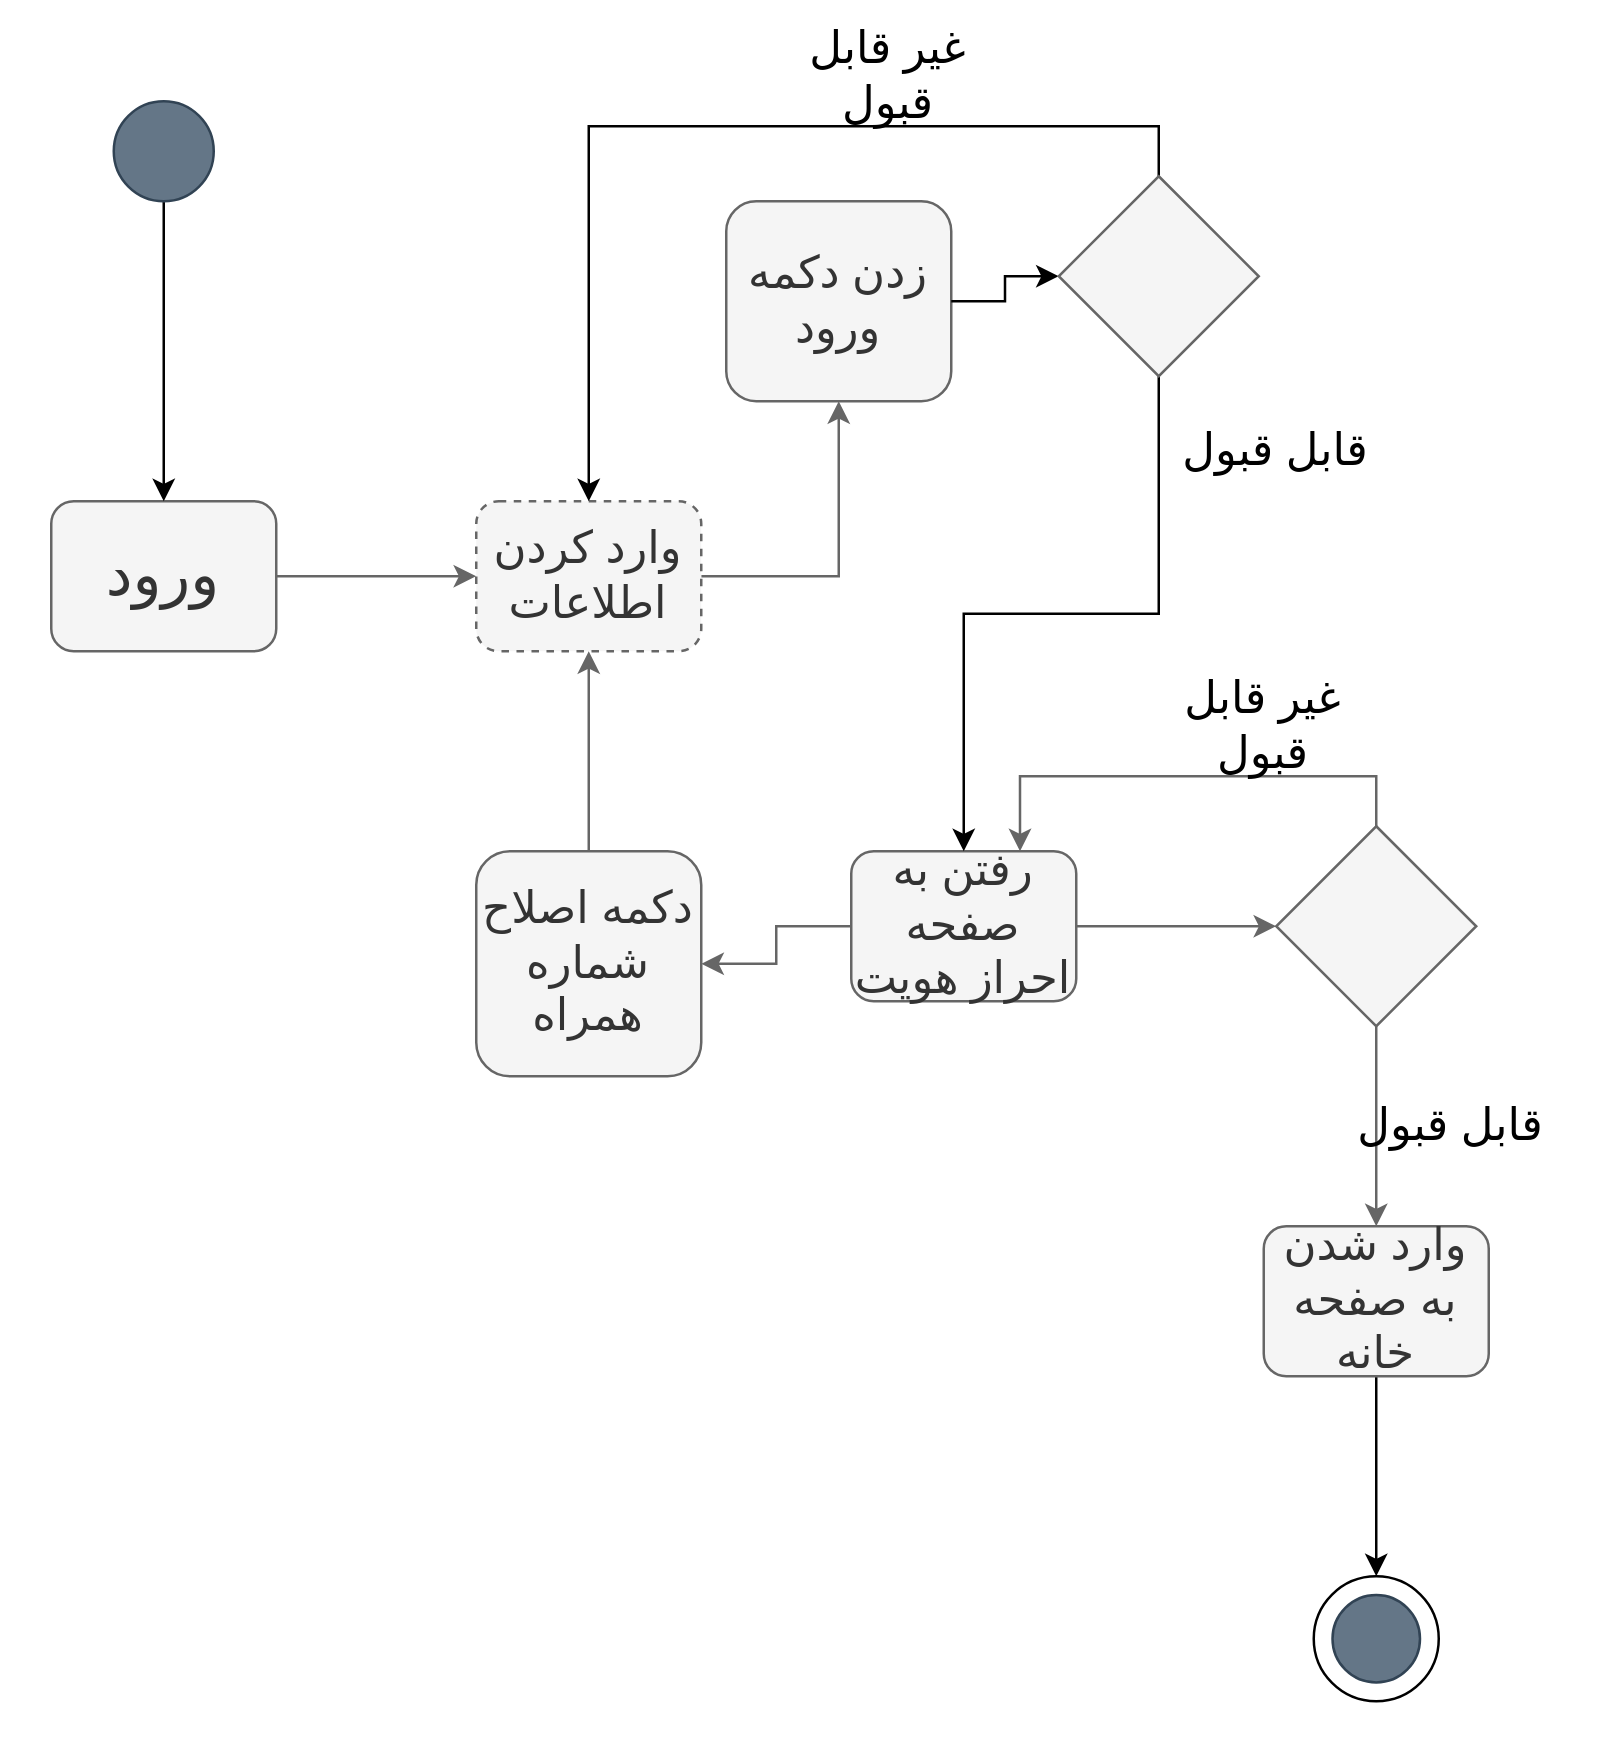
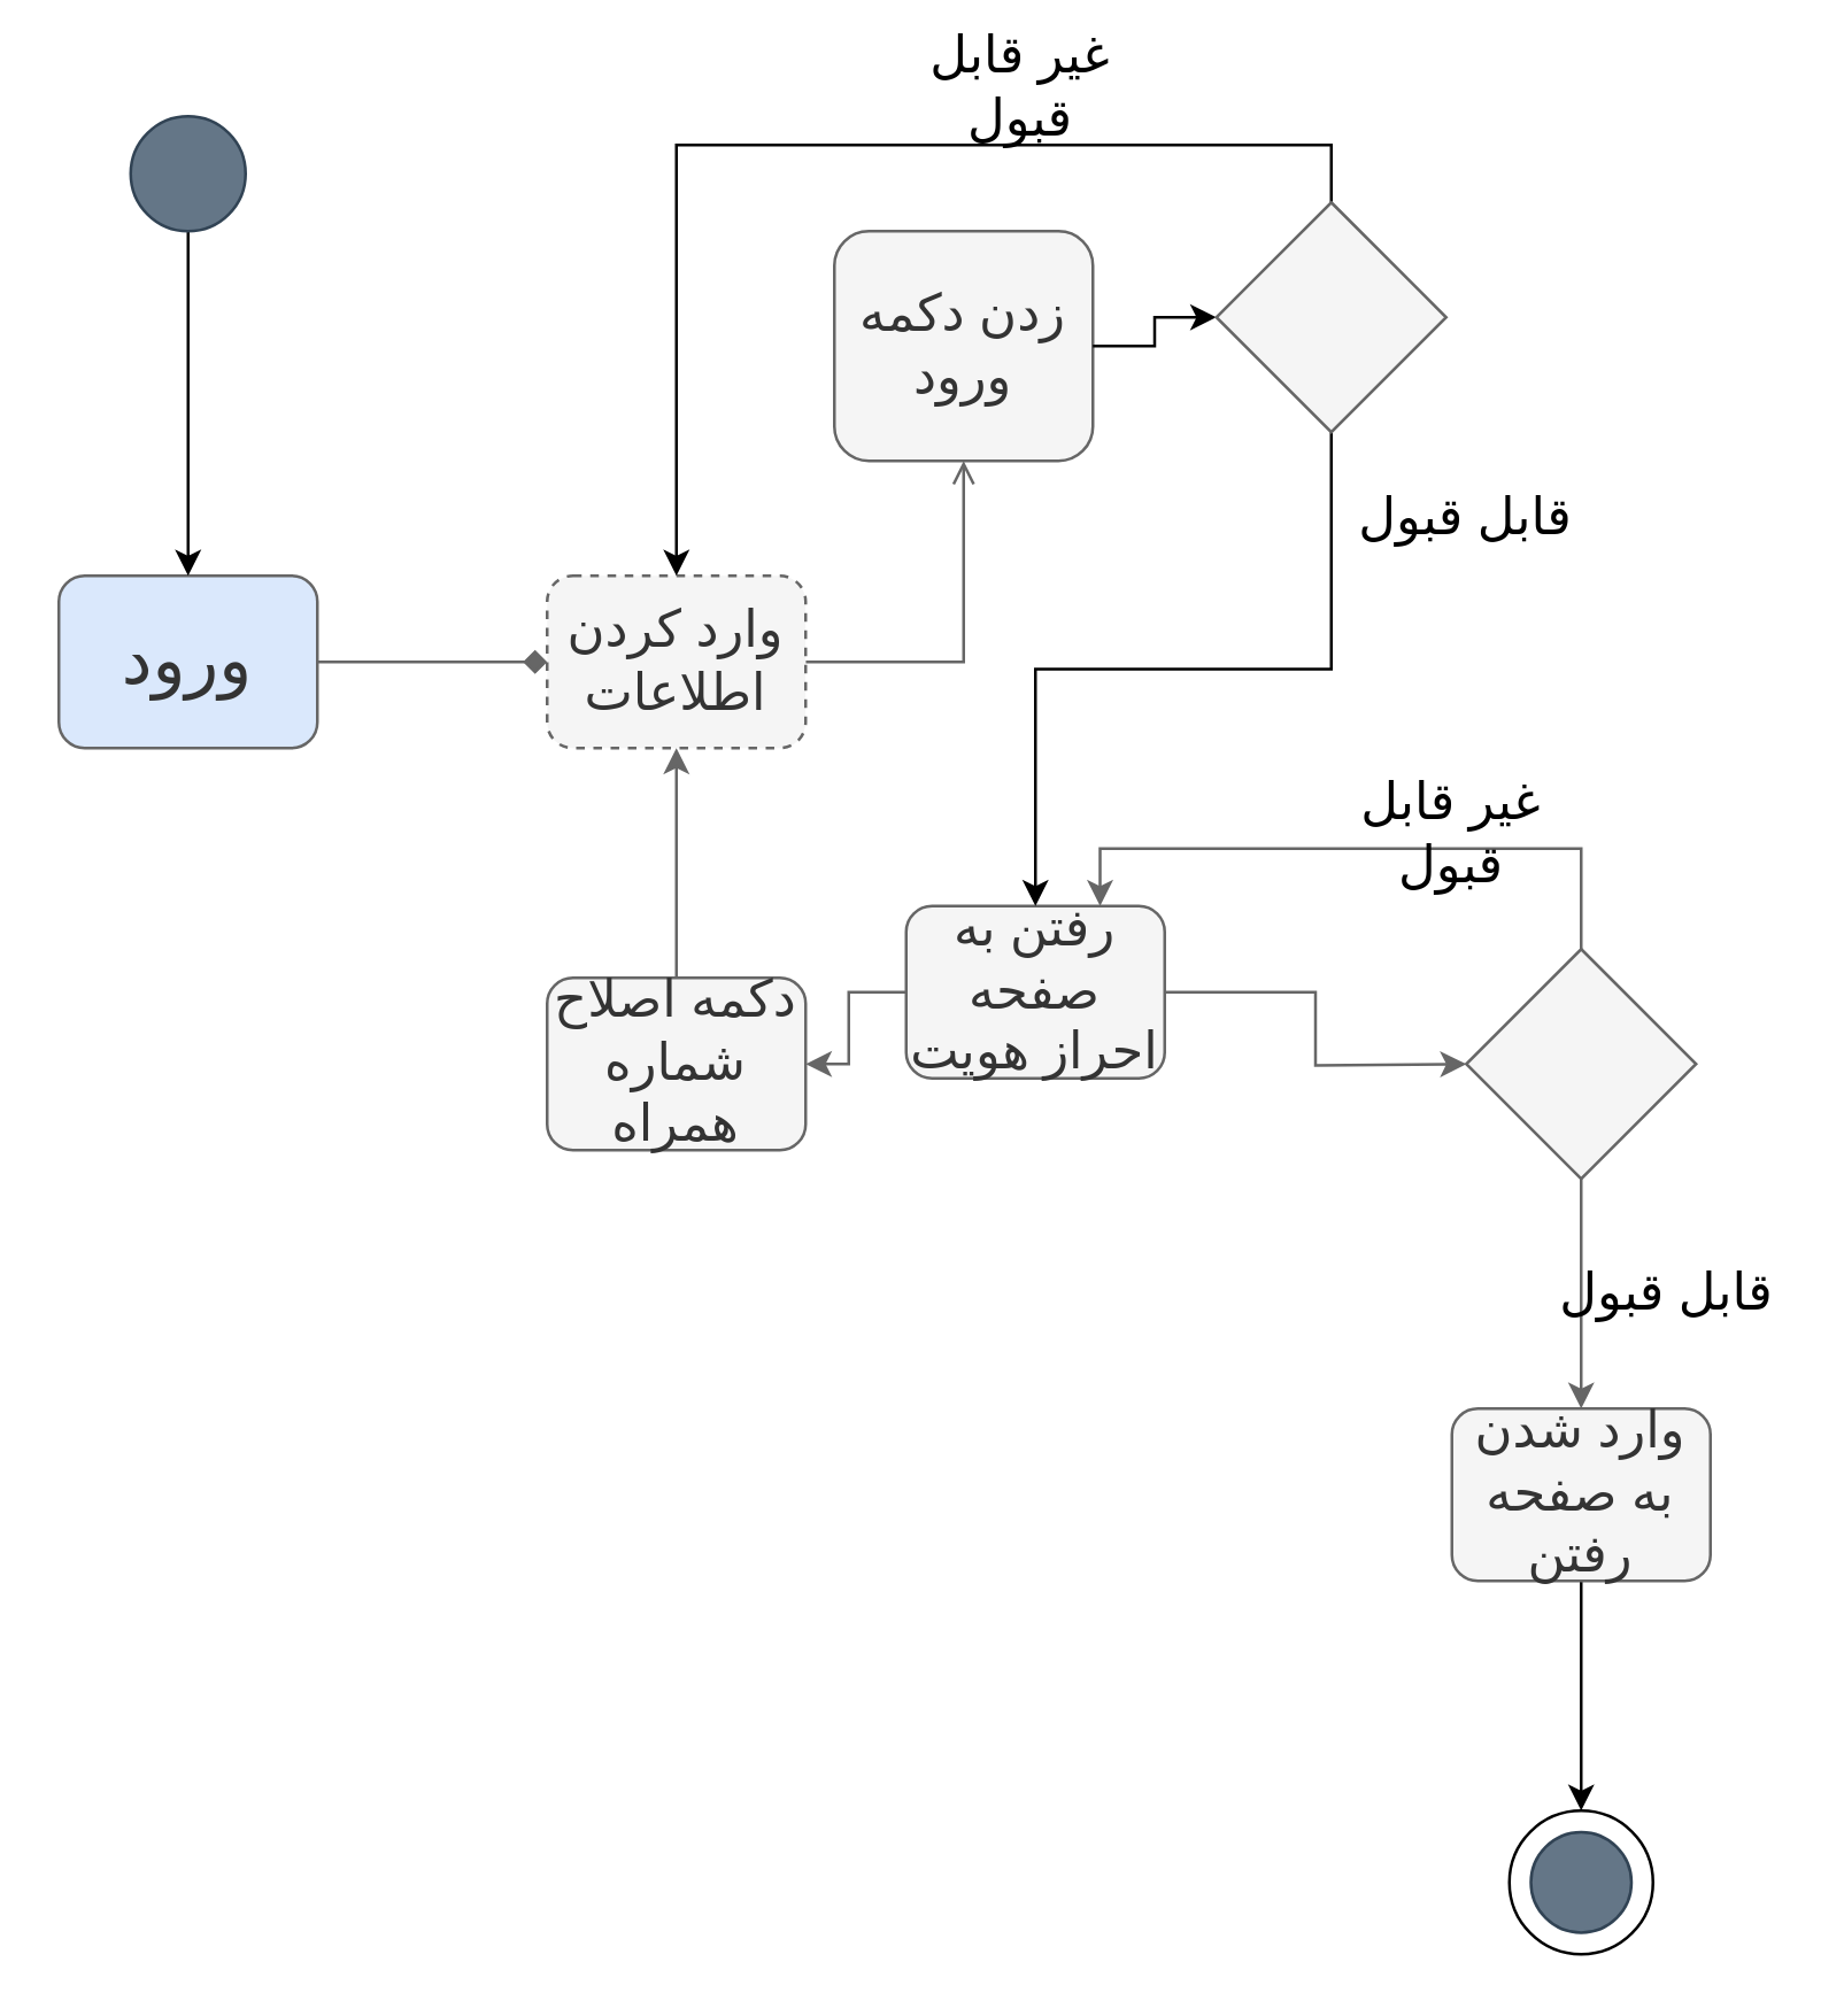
- <mxCell id="4" value="" style="edgeStyle=orthogonalEdgeStyle;rounded=0;orthogonalLoop=1;jettySize=auto;html=1;fillColor=#f5f5f5;strokeColor=#666666;" edge="1" parent="1" source="5" target="6"><mxGeometry relative="1" as="geometry" /></mxCell>
+ <mxCell id="4" value="" style="edgeStyle=orthogonalEdgeStyle;rounded=0;orthogonalLoop=1;jettySize=auto;html=1;fillColor=#f5f5f5;strokeColor=#666666;endArrow=open;" edge="1" parent="1" source="5" target="6"><mxGeometry relative="1" as="geometry" /></mxCell>
- <mxCell id="3" value="&lt;font style=&quot;font-size: 24px&quot;&gt;ورود&lt;/font&gt;" style="rounded=1;whiteSpace=wrap;html=1;fillColor=#f5f5f5;strokeColor=#666666;fontColor=#333333;" vertex="1" parent="1"><mxGeometry x="20" y="200" width="90" height="60" as="geometry" /></mxCell>
+ <mxCell id="3" value="&lt;font style=&quot;font-size: 24px&quot;&gt;ورود&lt;/font&gt;" style="rounded=1;whiteSpace=wrap;html=1;fillColor=#dae8fc;strokeColor=#666666;fontColor=#333333;" vertex="1" parent="1"><mxGeometry x="20" y="200" width="90" height="60" as="geometry" /></mxCell>
- <mxCell id="2" value="" style="edgeStyle=orthogonalEdgeStyle;rounded=0;orthogonalLoop=1;jettySize=auto;html=1;fillColor=#f5f5f5;strokeColor=#666666;" edge="1" parent="1" source="3" target="5"><mxGeometry relative="1" as="geometry" /></mxCell>
+ <mxCell id="2" value="" style="edgeStyle=orthogonalEdgeStyle;rounded=0;orthogonalLoop=1;jettySize=auto;html=1;fillColor=#f5f5f5;strokeColor=#666666;endArrow=diamond;" edge="1" parent="1" source="3" target="5"><mxGeometry relative="1" as="geometry" /></mxCell>
- <mxCell id="9" value="&lt;font style=&quot;font-size: 18px&quot;&gt;رفتن به صفحه احراز هویت&lt;/font&gt;" style="rounded=1;whiteSpace=wrap;html=1;fillColor=#f5f5f5;strokeColor=#666666;fontColor=#333333;" vertex="1" parent="1"><mxGeometry x="340" y="340" width="90" height="60" as="geometry" /></mxCell>
+ <mxCell id="9" value="&lt;font style=&quot;font-size: 18px&quot;&gt;رفتن به صفحه احراز هویت&lt;/font&gt;" style="rounded=1;whiteSpace=wrap;html=1;fillColor=#f5f5f5;strokeColor=#666666;fontColor=#333333;" vertex="1" parent="1"><mxGeometry x="315" y="315" width="90" height="60" as="geometry" /></mxCell>
- <mxCell id="11" value="&lt;span style=&quot;font-size: 18px&quot;&gt;دکمه اصلاح شماره همراه&lt;/span&gt;" style="rounded=1;whiteSpace=wrap;html=1;fillColor=#f5f5f5;strokeColor=#666666;fontColor=#333333;" vertex="1" parent="1"><mxGeometry x="190" y="340" width="90" height="90" as="geometry" /></mxCell>
+ <mxCell id="11" value="&lt;span style=&quot;font-size: 18px&quot;&gt;دکمه اصلاح شماره همراه&lt;/span&gt;" style="rounded=1;whiteSpace=wrap;html=1;fillColor=#f5f5f5;strokeColor=#666666;fontColor=#333333;" vertex="1" parent="1"><mxGeometry x="190" y="340" width="90" height="60" as="geometry" /></mxCell>
- <mxCell id="18" value="&lt;font style=&quot;font-size: 18px&quot;&gt;وارد شدن به صفحه خانه&lt;/font&gt;" style="rounded=1;whiteSpace=wrap;html=1;fillColor=#f5f5f5;strokeColor=#666666;fontColor=#333333;" vertex="1" parent="1"><mxGeometry x="505" y="490" width="90" height="60" as="geometry" /></mxCell>
+ <mxCell id="18" value="&lt;font style=&quot;font-size: 18px&quot;&gt;وارد شدن به صفحه رفتن&lt;/font&gt;" style="rounded=1;whiteSpace=wrap;html=1;fillColor=#f5f5f5;strokeColor=#666666;fontColor=#333333;" vertex="1" parent="1"><mxGeometry x="505" y="490" width="90" height="60" as="geometry" /></mxCell>
